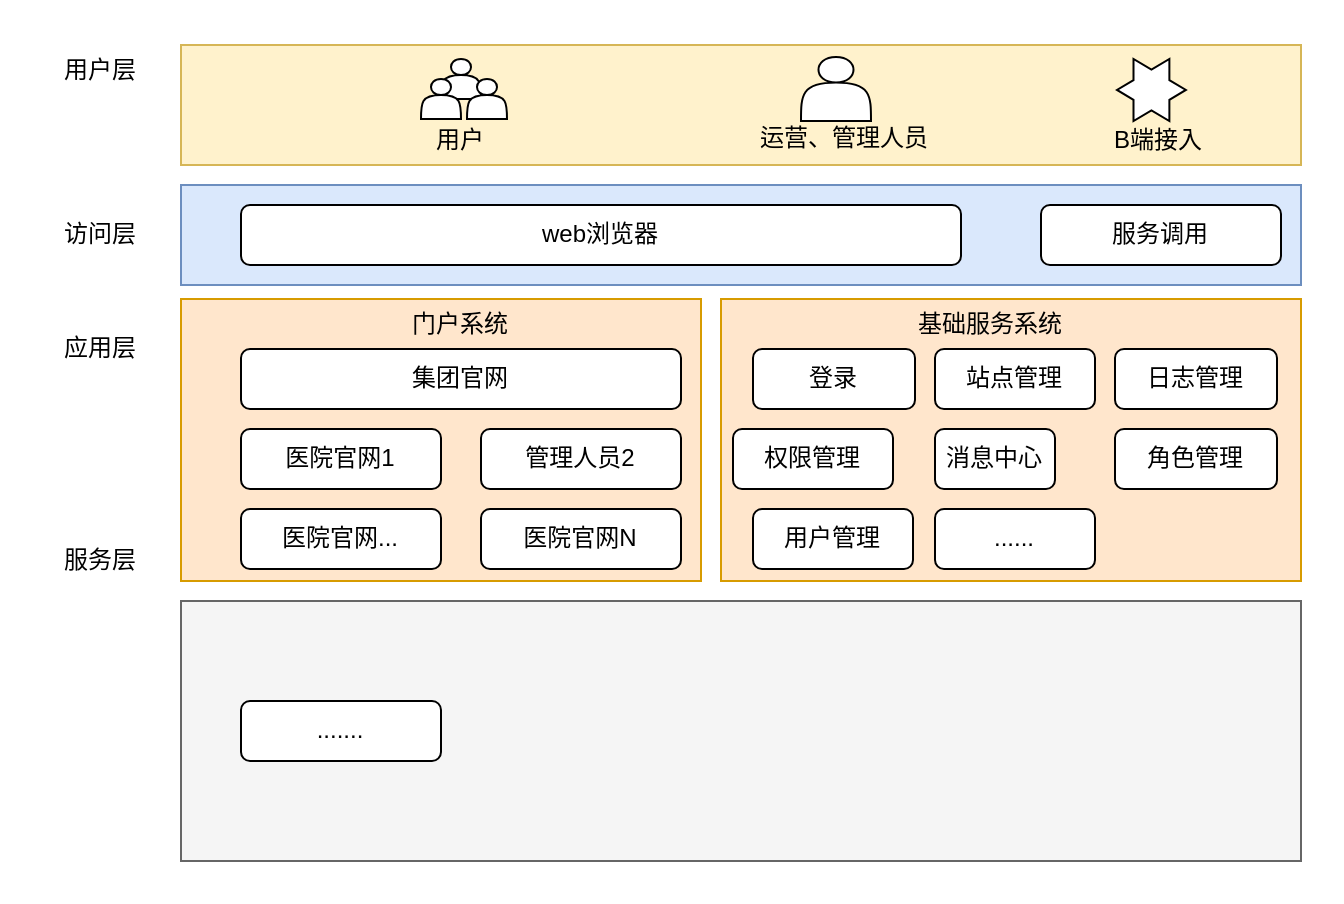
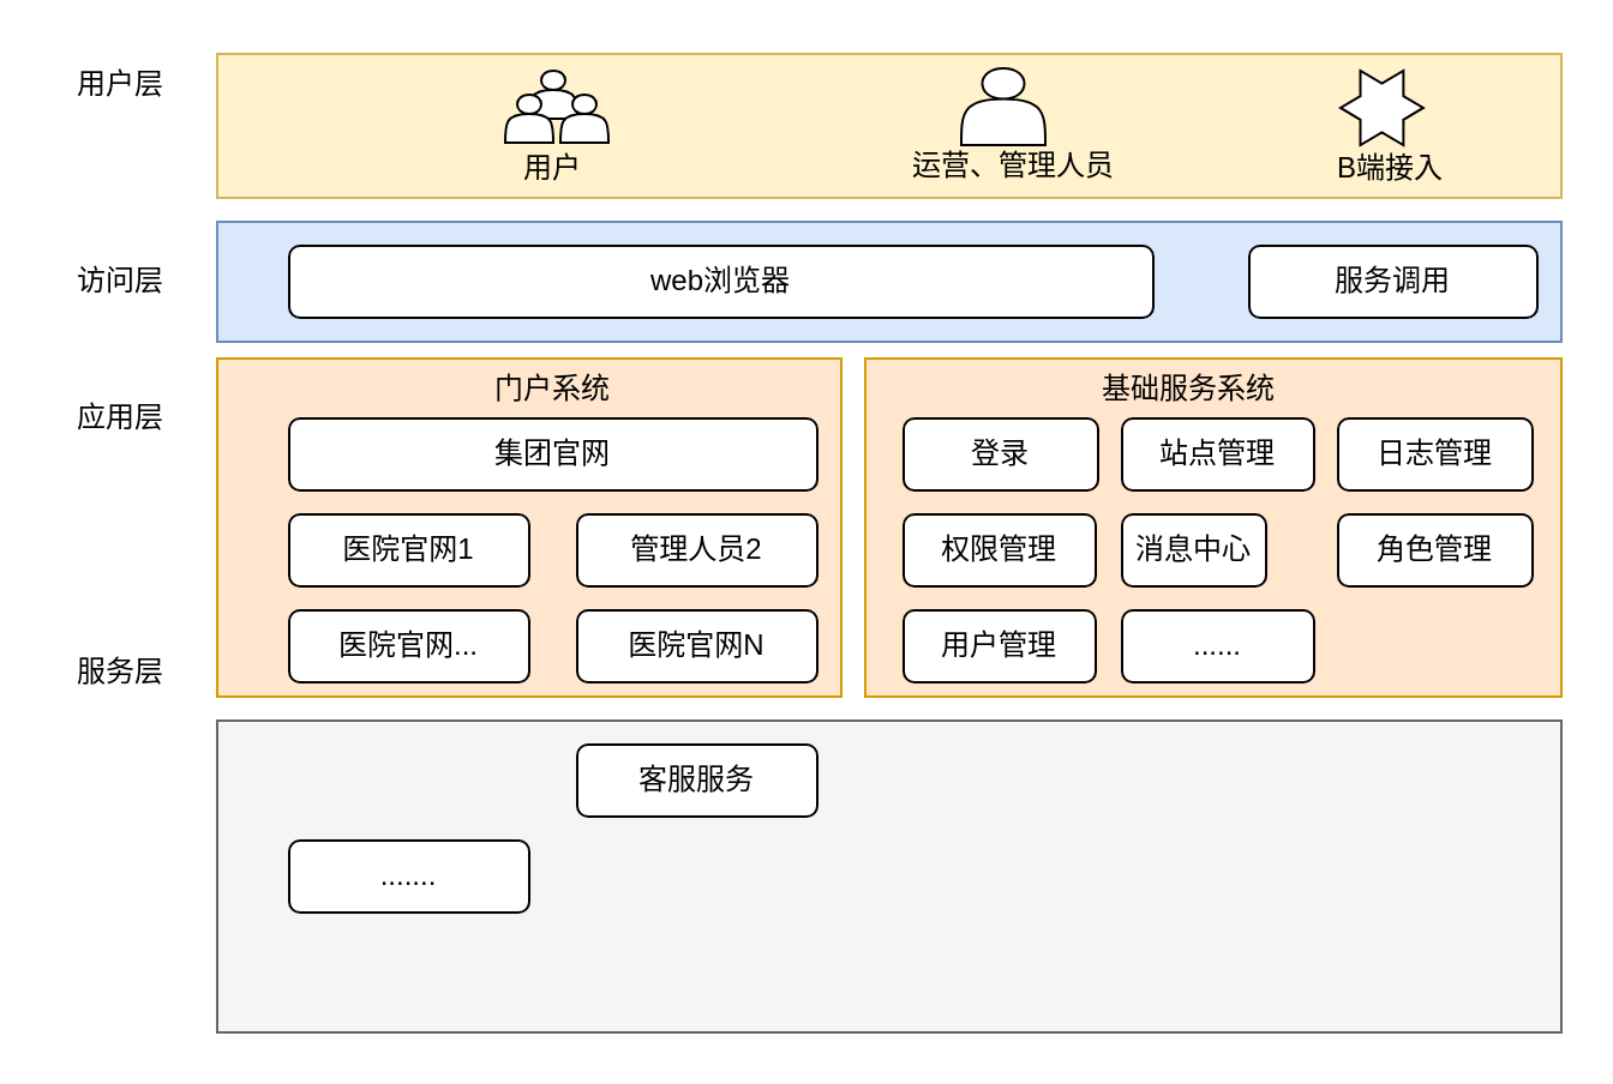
- <mxCell id="28" value="权限管理" style="rounded=1;whiteSpace=wrap;html=1;" vertex="1" parent="1"><mxGeometry x="366" y="214" width="80" height="30" as="geometry" /></mxCell>
+ <mxCell id="28" value="权限管理" style="rounded=1;whiteSpace=wrap;html=1;" vertex="1" parent="1"><mxGeometry x="376" y="214" width="80" height="30" as="geometry" /></mxCell>
+ <mxCell id="36" value="客服服务" style="rounded=1;whiteSpace=wrap;html=1;" vertex="1" parent="1"><mxGeometry x="240" y="310" width="100" height="30" as="geometry" /></mxCell>
